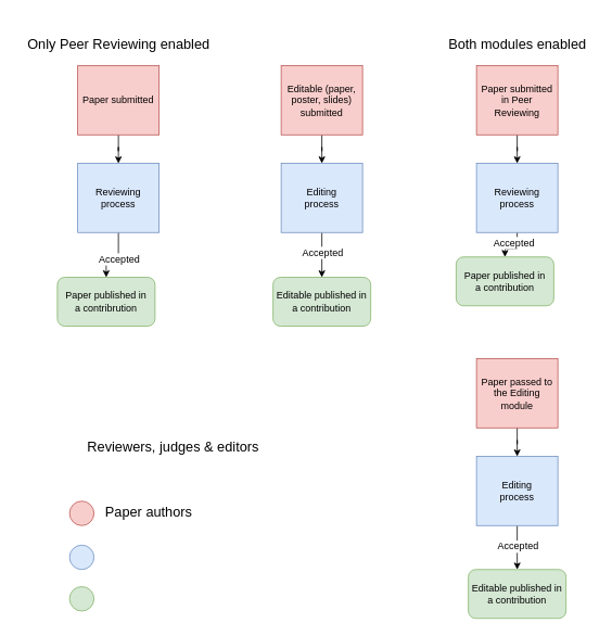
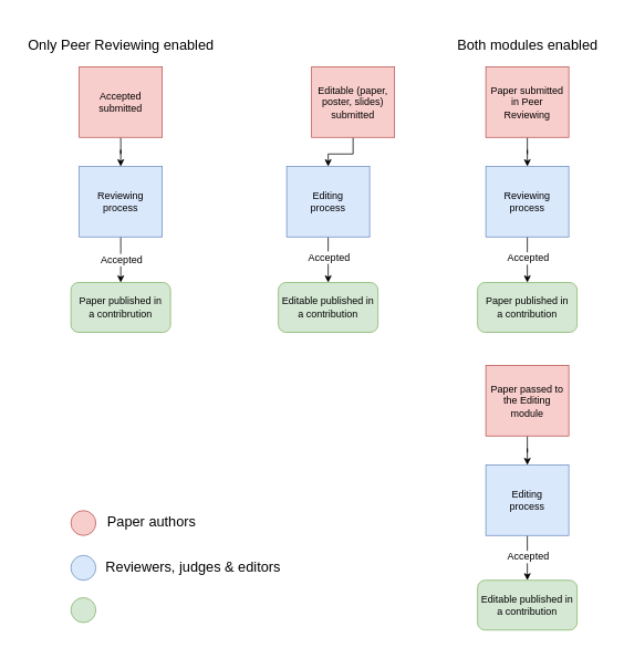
- <mxCell id="13" value="Editable (paper, poster, slides) submitted" style="rounded=0;whiteSpace=wrap;html=1;fillColor=#f8cecc;strokeColor=#b85450;" parent="1" vertex="1"><mxGeometry x="345" y="80" width="100" height="85" as="geometry" /></mxCell>
+ <mxCell id="13" value="Editable (paper, poster, slides) submitted" style="rounded=0;whiteSpace=wrap;html=1;fillColor=#f8cecc;strokeColor=#b85450;" parent="1" vertex="1"><mxGeometry x="375" y="80" width="100" height="85" as="geometry" /></mxCell>
- <mxCell id="7" value="Paper submitted" style="rounded=0;whiteSpace=wrap;html=1;fillColor=#f8cecc;strokeColor=#b85450;spacingLeft=4;spacingRight=4;" parent="1" vertex="1"><mxGeometry x="95" y="80" width="100" height="85" as="geometry" /></mxCell>
+ <mxCell id="7" value="Accepted submitted" style="rounded=0;whiteSpace=wrap;html=1;fillColor=#f8cecc;strokeColor=#b85450;spacingLeft=4;spacingRight=4;" parent="1" vertex="1"><mxGeometry x="95" y="80" width="100" height="85" as="geometry" /></mxCell>
- <mxCell id="22" value="&lt;div&gt;Paper published in &lt;br&gt;&lt;/div&gt;&lt;div&gt;a contribution&lt;/div&gt;" style="rounded=1;whiteSpace=wrap;html=1;fillColor=#d5e8d4;strokeColor=#82b366;" parent="1" vertex="1"><mxGeometry x="560" y="315" width="120" height="60" as="geometry" /></mxCell>
+ <mxCell id="22" value="&lt;div&gt;Paper published in &lt;br&gt;&lt;/div&gt;&lt;div&gt;a contribution&lt;/div&gt;" style="rounded=1;whiteSpace=wrap;html=1;fillColor=#d5e8d4;strokeColor=#82b366;" parent="1" vertex="1"><mxGeometry x="575" y="340" width="120" height="60" as="geometry" /></mxCell>
- <mxCell id="8" value="&lt;div&gt;Paper published in&lt;/div&gt;&lt;div&gt;a contribrution&lt;/div&gt;" style="rounded=1;whiteSpace=wrap;html=1;fillColor=#d5e8d4;strokeColor=#82b366;" parent="1" vertex="1"><mxGeometry x="70" y="340" width="120" height="60" as="geometry" /></mxCell>
+ <mxCell id="8" value="&lt;div&gt;Paper published in&lt;/div&gt;&lt;div&gt;a contribrution&lt;/div&gt;" style="rounded=1;whiteSpace=wrap;html=1;fillColor=#d5e8d4;strokeColor=#82b366;" parent="1" vertex="1"><mxGeometry x="85" y="340" width="120" height="60" as="geometry" /></mxCell>
- <mxCell id="30" value="Reviewers, judges &amp;amp; editors" style="text;html=1;strokeColor=none;fillColor=none;align=center;verticalAlign=middle;whiteSpace=wrap;rounded=0;fontSize=17;" vertex="1" parent="1"><mxGeometry x="95" y="534" width="235" height="30" as="geometry" /></mxCell>
+ <mxCell id="30" value="Reviewers, judges &amp;amp; editors" style="text;html=1;strokeColor=none;fillColor=none;align=center;verticalAlign=middle;whiteSpace=wrap;rounded=0;fontSize=17;" vertex="1" parent="1"><mxGeometry x="115" y="669" width="235" height="30" as="geometry" /></mxCell>
